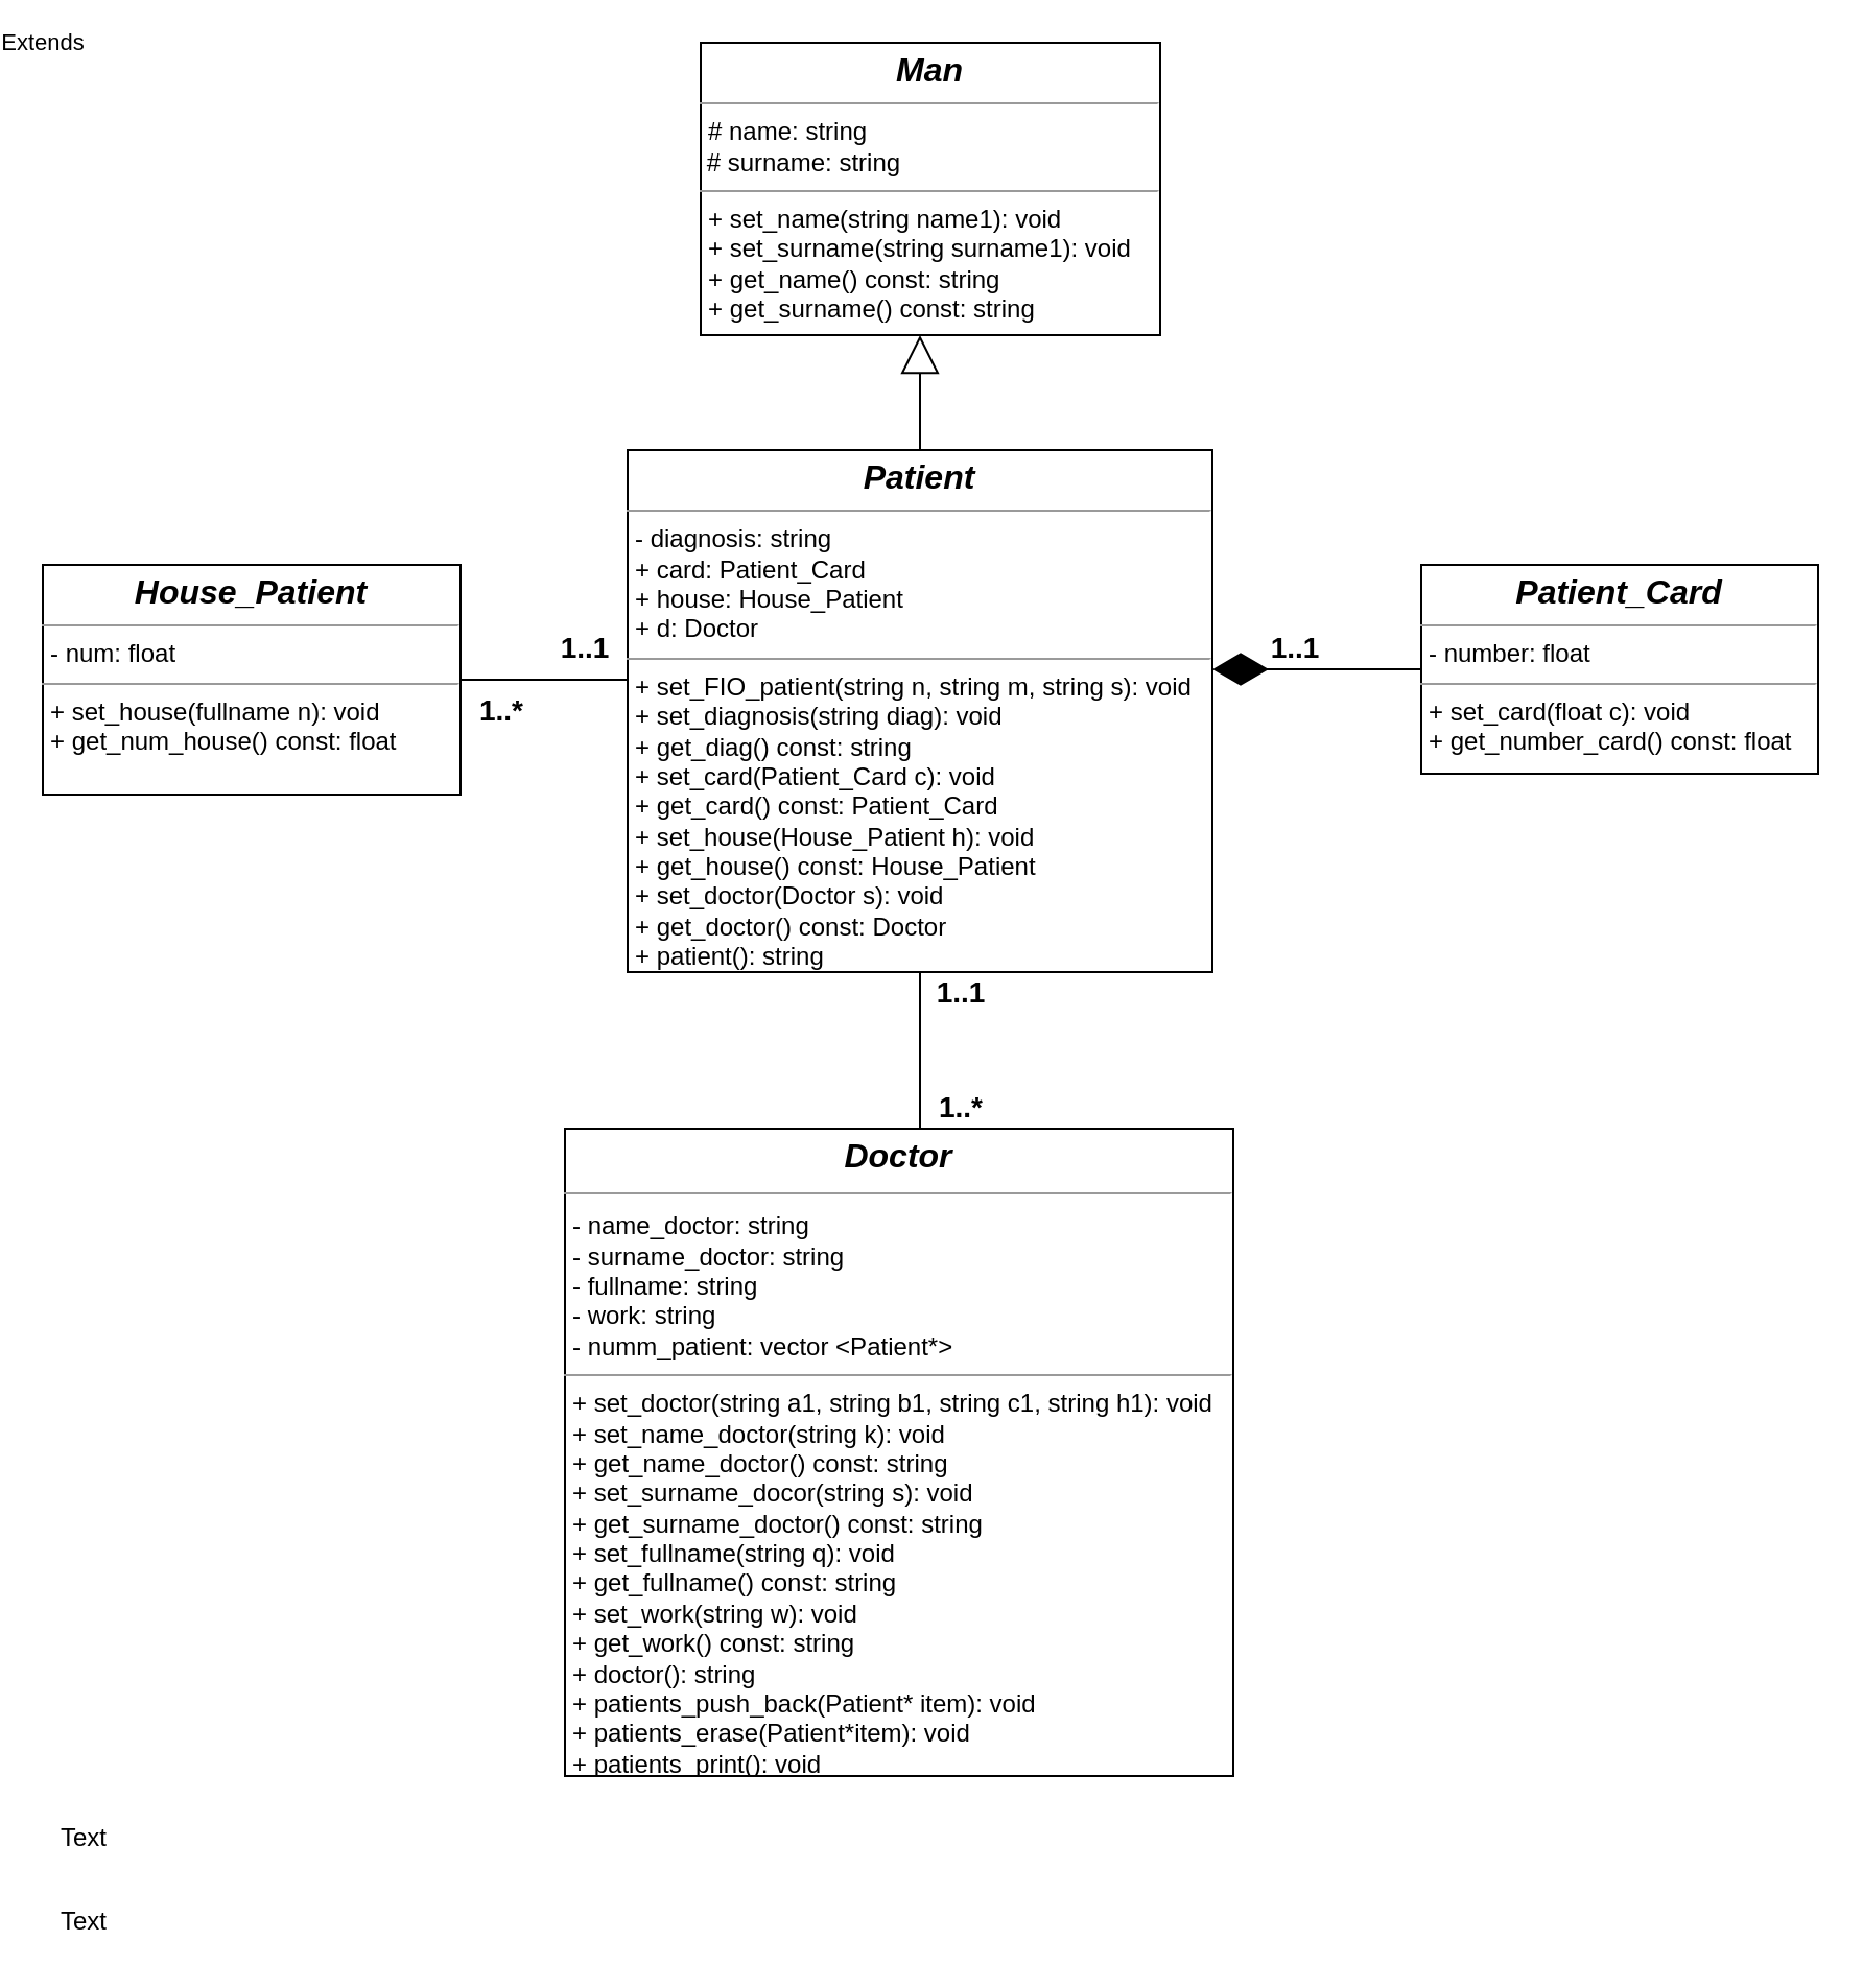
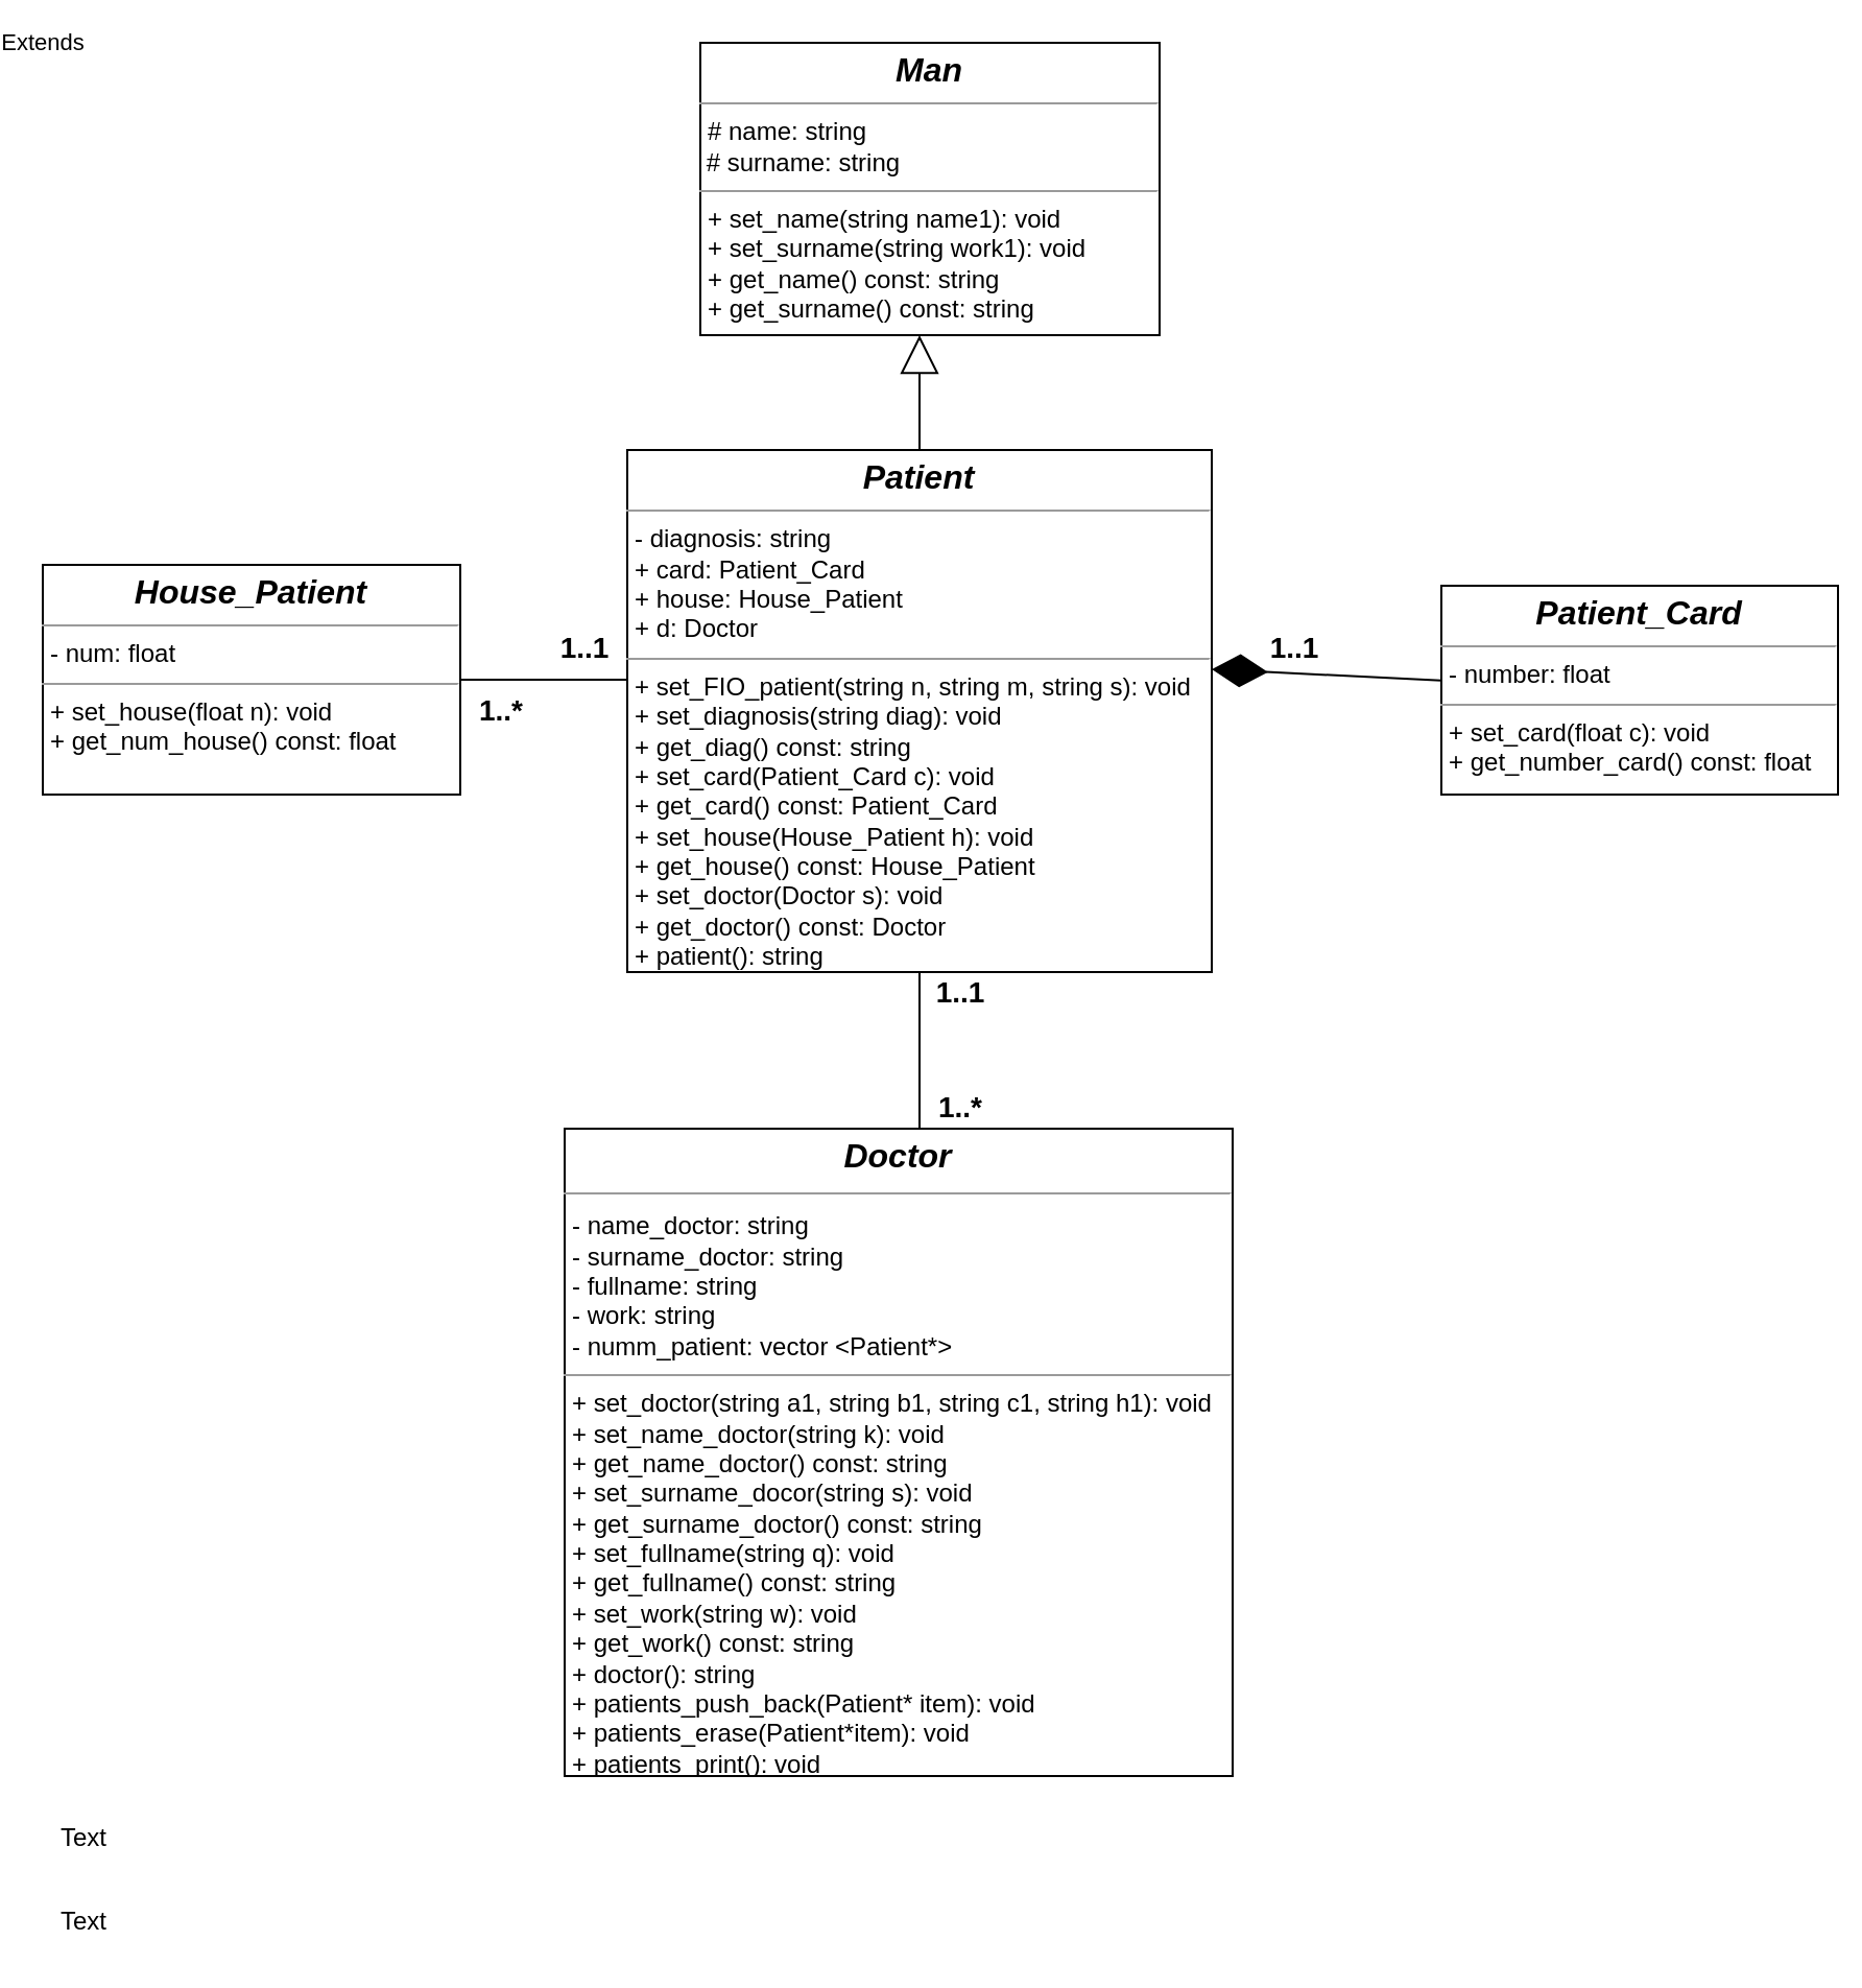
- <mxCell id="4" value="&lt;p style=&quot;margin: 0px ; margin-top: 4px ; text-align: center&quot;&gt;&lt;i&gt;&lt;font size=&quot;1&quot;&gt;&lt;b style=&quot;font-size: 16px&quot;&gt;Man&lt;/b&gt;&lt;/font&gt;&lt;/i&gt;&lt;br&gt;&lt;/p&gt;&lt;hr size=&quot;1&quot;&gt;&lt;p style=&quot;margin: 0px ; margin-left: 4px&quot;&gt;# name: string&amp;nbsp;&lt;/p&gt;&amp;nbsp;# surname: string&amp;nbsp;&lt;br&gt;&lt;hr size=&quot;1&quot;&gt;&lt;p style=&quot;margin: 0px ; margin-left: 4px&quot;&gt;&lt;span&gt;+ set_name(string name1): void&lt;/span&gt;&lt;br&gt;&lt;/p&gt;&lt;p style=&quot;margin: 0px ; margin-left: 4px&quot;&gt;&lt;span&gt;+ set_surname(string surname1): void&lt;/span&gt;&lt;/p&gt;&lt;p style=&quot;margin: 0px ; margin-left: 4px&quot;&gt;+ get_name() const: string&lt;/p&gt;&lt;p style=&quot;margin: 0px ; margin-left: 4px&quot;&gt;+ get_surname() const: string&lt;/p&gt;" style="verticalAlign=top;align=left;overflow=fill;fontSize=12;fontFamily=Helvetica;html=1;rounded=0;shadow=0;comic=0;labelBackgroundColor=none;strokeWidth=1" parent="1" vertex="1"><mxGeometry x="335" y="20" width="220" height="140" as="geometry" /></mxCell>
+ <mxCell id="4" value="&lt;p style=&quot;margin: 0px ; margin-top: 4px ; text-align: center&quot;&gt;&lt;i&gt;&lt;font size=&quot;1&quot;&gt;&lt;b style=&quot;font-size: 16px&quot;&gt;Man&lt;/b&gt;&lt;/font&gt;&lt;/i&gt;&lt;br&gt;&lt;/p&gt;&lt;hr size=&quot;1&quot;&gt;&lt;p style=&quot;margin: 0px ; margin-left: 4px&quot;&gt;# name: string&amp;nbsp;&lt;/p&gt;&amp;nbsp;# surname: string&amp;nbsp;&lt;br&gt;&lt;hr size=&quot;1&quot;&gt;&lt;p style=&quot;margin: 0px ; margin-left: 4px&quot;&gt;&lt;span&gt;+ set_name(string name1): void&lt;/span&gt;&lt;br&gt;&lt;/p&gt;&lt;p style=&quot;margin: 0px ; margin-left: 4px&quot;&gt;&lt;span&gt;+ set_surname(string work1): void&lt;/span&gt;&lt;/p&gt;&lt;p style=&quot;margin: 0px ; margin-left: 4px&quot;&gt;+ get_name() const: string&lt;/p&gt;&lt;p style=&quot;margin: 0px ; margin-left: 4px&quot;&gt;+ get_surname() const: string&lt;/p&gt;" style="verticalAlign=top;align=left;overflow=fill;fontSize=12;fontFamily=Helvetica;html=1;rounded=0;shadow=0;comic=0;labelBackgroundColor=none;strokeWidth=1" parent="1" vertex="1"><mxGeometry x="335" y="20" width="220" height="140" as="geometry" /></mxCell>
- <mxCell id="2" value="&lt;p style=&quot;margin: 0px ; margin-top: 4px ; text-align: center&quot;&gt;&lt;i&gt;&lt;font style=&quot;font-size: 16px&quot;&gt;&lt;b&gt;House_Patient&lt;/b&gt;&lt;/font&gt;&lt;/i&gt;&lt;br&gt;&lt;/p&gt;&lt;hr size=&quot;1&quot;&gt;&lt;p style=&quot;margin: 0px ; margin-left: 4px&quot;&gt;- num: float&amp;nbsp;&lt;/p&gt;&lt;hr size=&quot;1&quot;&gt;&lt;p style=&quot;margin: 0px ; margin-left: 4px&quot;&gt;+&amp;nbsp;set_house(fullname n): void&lt;br&gt;&lt;/p&gt;&lt;p style=&quot;margin: 0px ; margin-left: 4px&quot;&gt;+&amp;nbsp;get_num_house() const: float&lt;/p&gt;&lt;p style=&quot;margin: 0px ; margin-left: 4px&quot;&gt;&lt;br&gt;&lt;/p&gt;" style="verticalAlign=top;align=left;overflow=fill;fontSize=12;fontFamily=Helvetica;html=1;rounded=0;shadow=0;comic=0;labelBackgroundColor=none;strokeWidth=1" parent="1" vertex="1"><mxGeometry y="270" width="200" height="110" as="geometry" x="20" /></mxCell>
+ <mxCell id="2" value="&lt;p style=&quot;margin: 0px ; margin-top: 4px ; text-align: center&quot;&gt;&lt;i&gt;&lt;font style=&quot;font-size: 16px&quot;&gt;&lt;b&gt;House_Patient&lt;/b&gt;&lt;/font&gt;&lt;/i&gt;&lt;br&gt;&lt;/p&gt;&lt;hr size=&quot;1&quot;&gt;&lt;p style=&quot;margin: 0px ; margin-left: 4px&quot;&gt;- num: float&amp;nbsp;&lt;/p&gt;&lt;hr size=&quot;1&quot;&gt;&lt;p style=&quot;margin: 0px ; margin-left: 4px&quot;&gt;+&amp;nbsp;set_house(float n): void&lt;br&gt;&lt;/p&gt;&lt;p style=&quot;margin: 0px ; margin-left: 4px&quot;&gt;+&amp;nbsp;get_num_house() const: float&lt;/p&gt;&lt;p style=&quot;margin: 0px ; margin-left: 4px&quot;&gt;&lt;br&gt;&lt;/p&gt;" style="verticalAlign=top;align=left;overflow=fill;fontSize=12;fontFamily=Helvetica;html=1;rounded=0;shadow=0;comic=0;labelBackgroundColor=none;strokeWidth=1" parent="1" vertex="1"><mxGeometry y="270" width="200" height="110" as="geometry" x="20" /></mxCell>
- <mxCell id="3" value="&lt;p style=&quot;margin: 0px ; margin-top: 4px ; text-align: center&quot;&gt;&lt;i&gt;&lt;b&gt;&lt;font style=&quot;font-size: 16px&quot;&gt;Patient_Card&lt;/font&gt;&lt;/b&gt;&lt;/i&gt;&lt;br&gt;&lt;/p&gt;&lt;hr size=&quot;1&quot;&gt;&lt;p style=&quot;margin: 0px ; margin-left: 4px&quot;&gt;-&amp;nbsp;number: float&lt;br&gt;&lt;/p&gt;&lt;hr size=&quot;1&quot;&gt;&lt;p style=&quot;margin: 0px ; margin-left: 4px&quot;&gt;+ set_card(float c): void&lt;br&gt;+ get_number_card() const: float&lt;/p&gt;" style="verticalAlign=top;align=left;overflow=fill;fontSize=12;fontFamily=Helvetica;html=1;rounded=0;shadow=0;comic=0;labelBackgroundColor=none;strokeWidth=1" parent="1" vertex="1"><mxGeometry x="680" y="270" width="190" height="100" as="geometry" /></mxCell>
+ <mxCell id="3" value="&lt;p style=&quot;margin: 0px ; margin-top: 4px ; text-align: center&quot;&gt;&lt;i&gt;&lt;b&gt;&lt;font style=&quot;font-size: 16px&quot;&gt;Patient_Card&lt;/font&gt;&lt;/b&gt;&lt;/i&gt;&lt;br&gt;&lt;/p&gt;&lt;hr size=&quot;1&quot;&gt;&lt;p style=&quot;margin: 0px ; margin-left: 4px&quot;&gt;-&amp;nbsp;number: float&lt;br&gt;&lt;/p&gt;&lt;hr size=&quot;1&quot;&gt;&lt;p style=&quot;margin: 0px ; margin-left: 4px&quot;&gt;+ set_card(float c): void&lt;br&gt;+ get_number_card() const: float&lt;/p&gt;" style="verticalAlign=top;align=left;overflow=fill;fontSize=12;fontFamily=Helvetica;html=1;rounded=0;shadow=0;comic=0;labelBackgroundColor=none;strokeWidth=1" parent="1" vertex="1"><mxGeometry x="690" y="280" width="190" height="100" as="geometry" /></mxCell>
